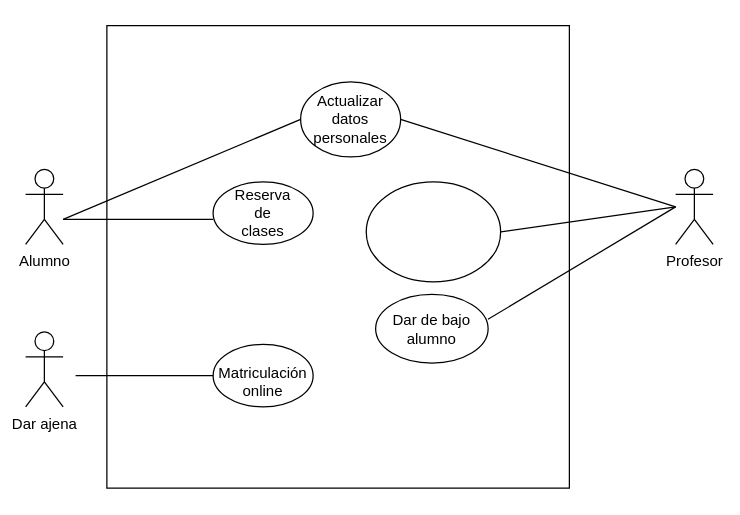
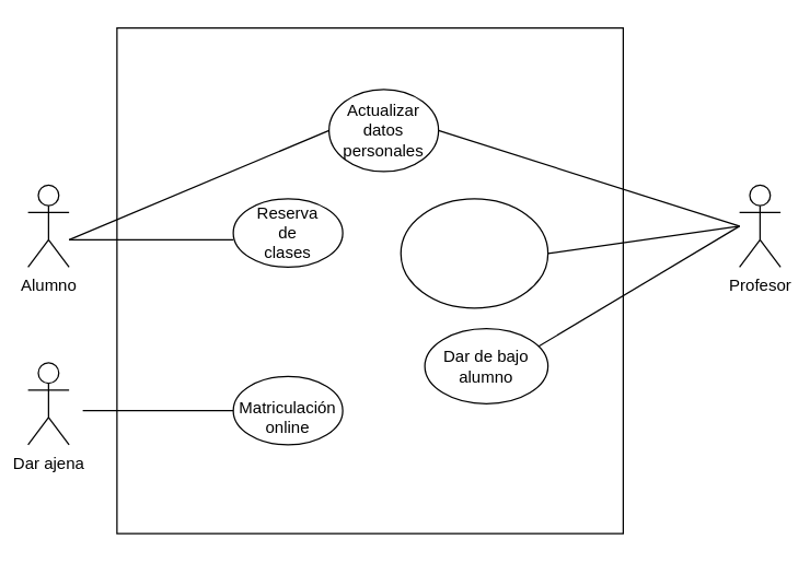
- <mxCell id="18" value="Dar de bajo alumno" style="ellipse;whiteSpace=wrap;html=1;" vertex="1" parent="1"><mxGeometry x="300" y="235" width="90" height="55" as="geometry" /></mxCell>
+ <mxCell id="18" value="Dar de bajo alumno" style="ellipse;whiteSpace=wrap;html=1;" vertex="1" parent="1"><mxGeometry x="310" y="240" width="90" height="55" as="geometry" /></mxCell>
